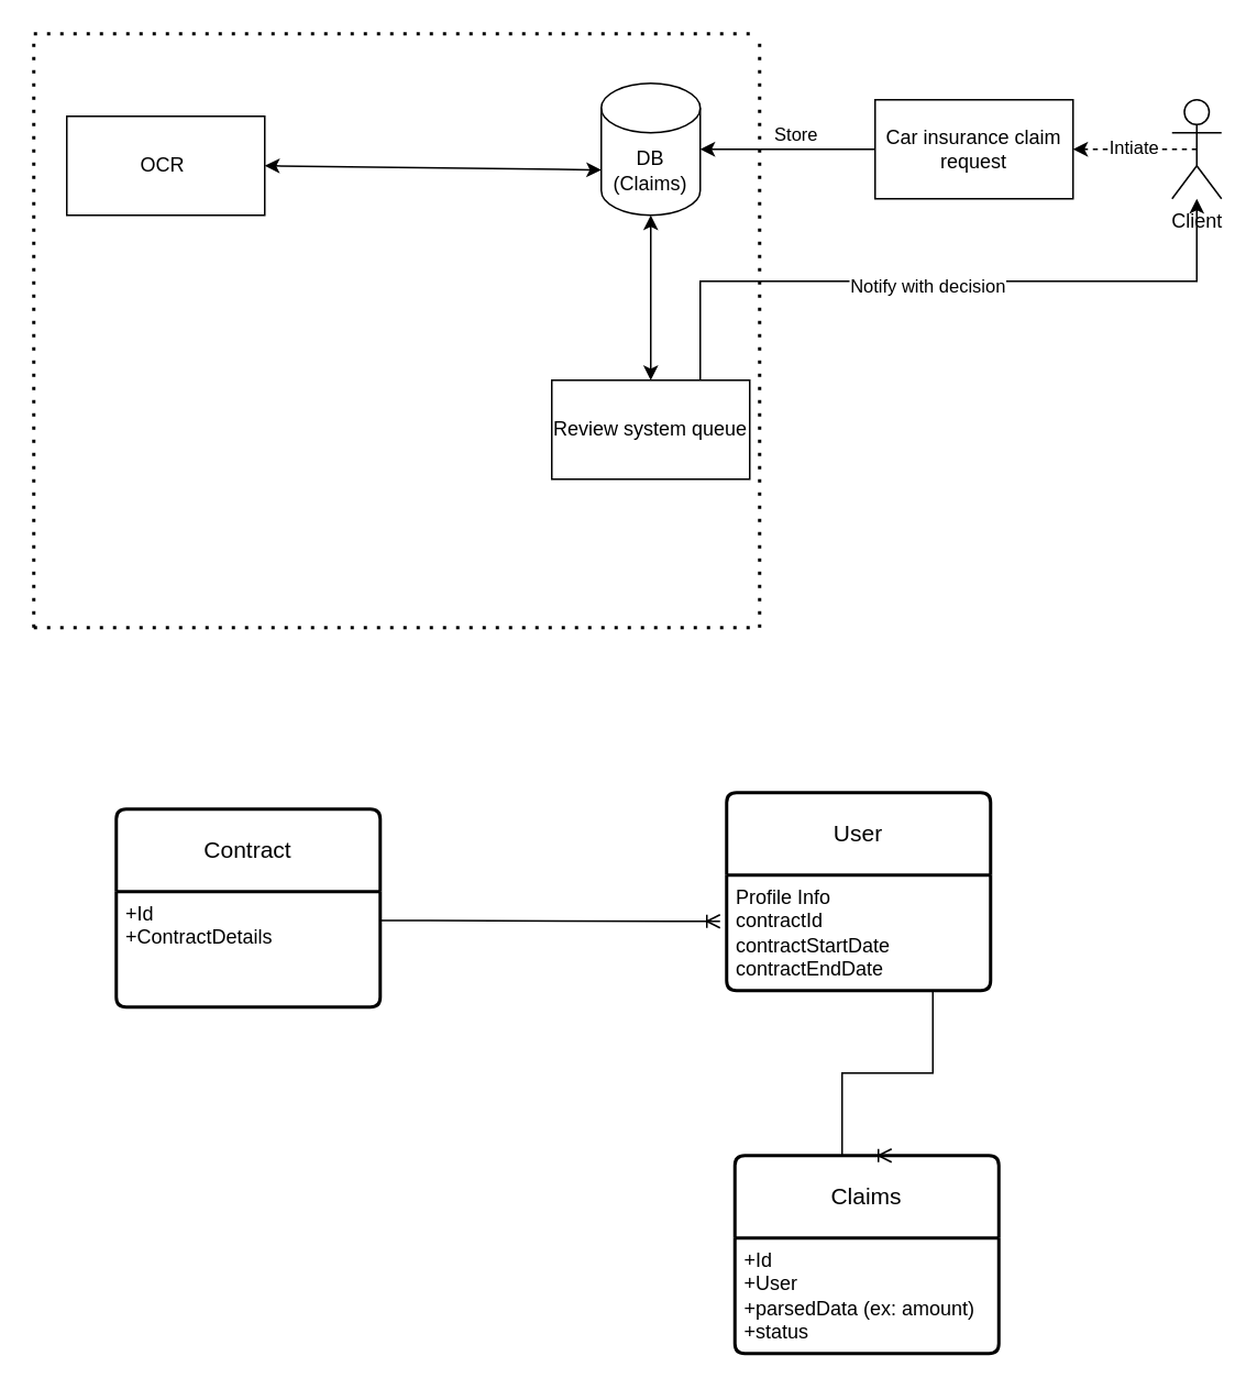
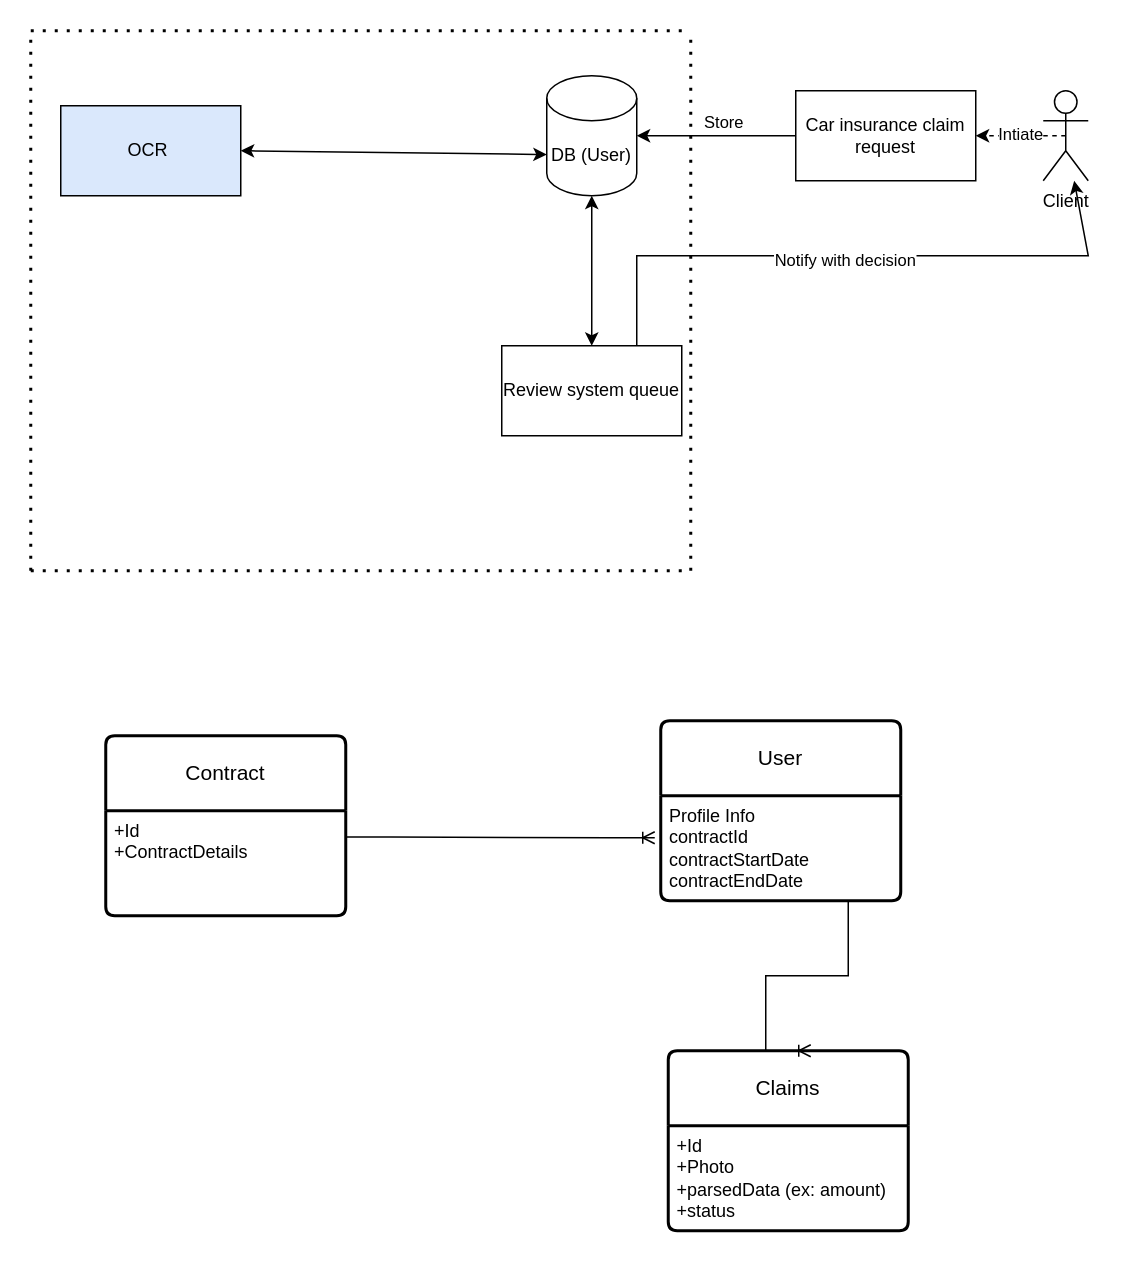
- <mxCell id="14" value="Client&lt;br&gt;" style="shape=umlActor;verticalLabelPosition=bottom;verticalAlign=top;html=1;outlineConnect=0;" vertex="1" parent="1"><mxGeometry x="710" y="60" width="30" height="60" as="geometry" /></mxCell>
+ <mxCell id="14" value="Client&lt;br&gt;" style="shape=umlActor;verticalLabelPosition=bottom;verticalAlign=top;html=1;outlineConnect=0;" vertex="1" parent="1"><mxGeometry x="695" y="60" width="30" height="60" as="geometry" /></mxCell>
- <mxCell id="10" value="OCR&amp;nbsp;" style="rounded=0;whiteSpace=wrap;html=1;" vertex="1" parent="1"><mxGeometry x="40" y="70" width="120" height="60" as="geometry" /></mxCell>
+ <mxCell id="10" value="OCR&amp;nbsp;" style="rounded=0;whiteSpace=wrap;html=1;fillColor=#dae8fc;" vertex="1" parent="1"><mxGeometry x="40" y="70" width="120" height="60" as="geometry" /></mxCell>
- <mxCell id="2" value="DB (Claims)" style="shape=cylinder3;whiteSpace=wrap;html=1;boundedLbl=1;backgroundOutline=1;size=15;" vertex="1" parent="1"><mxGeometry x="364" y="50" width="60" height="80" as="geometry" /></mxCell>
+ <mxCell id="2" value="DB (User)" style="shape=cylinder3;whiteSpace=wrap;html=1;boundedLbl=1;backgroundOutline=1;size=15;" vertex="1" parent="1"><mxGeometry x="364" y="50" width="60" height="80" as="geometry" /></mxCell>
- <mxCell id="26" value="+Id&lt;br&gt;+User&lt;br&gt;+parsedData (ex: amount)&lt;br&gt;+status" style="align=left;strokeColor=none;fillColor=none;spacingLeft=4;fontSize=12;verticalAlign=top;resizable=0;rotatable=0;part=1;html=1;" vertex="1" parent="24"><mxGeometry y="50" width="160" height="70" as="geometry" /></mxCell>
+ <mxCell id="26" value="+Id&lt;br&gt;+Photo&lt;br&gt;+parsedData (ex: amount)&lt;br&gt;+status" style="align=left;strokeColor=none;fillColor=none;spacingLeft=4;fontSize=12;verticalAlign=top;resizable=0;rotatable=0;part=1;html=1;" vertex="1" parent="24"><mxGeometry y="50" width="160" height="70" as="geometry" /></mxCell>
